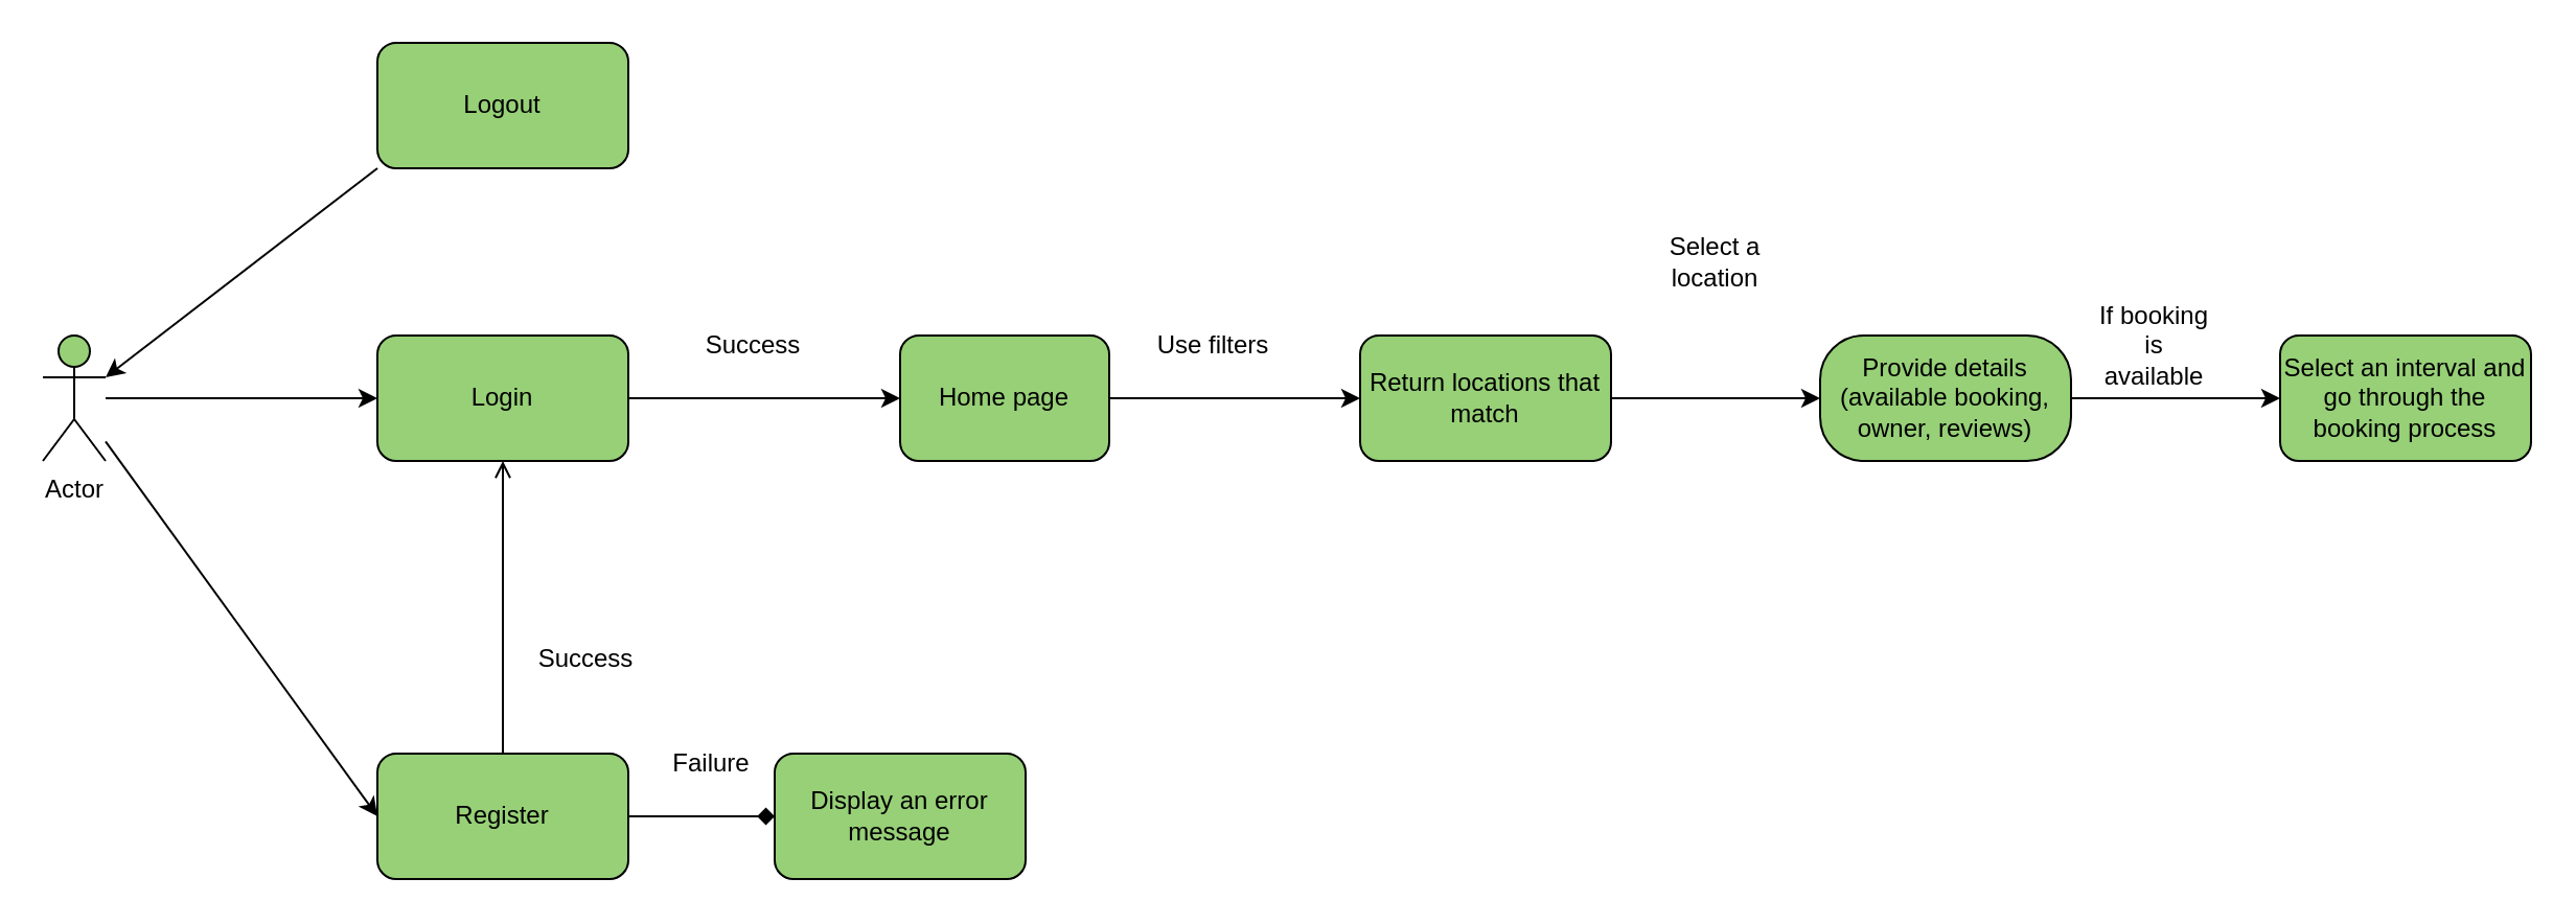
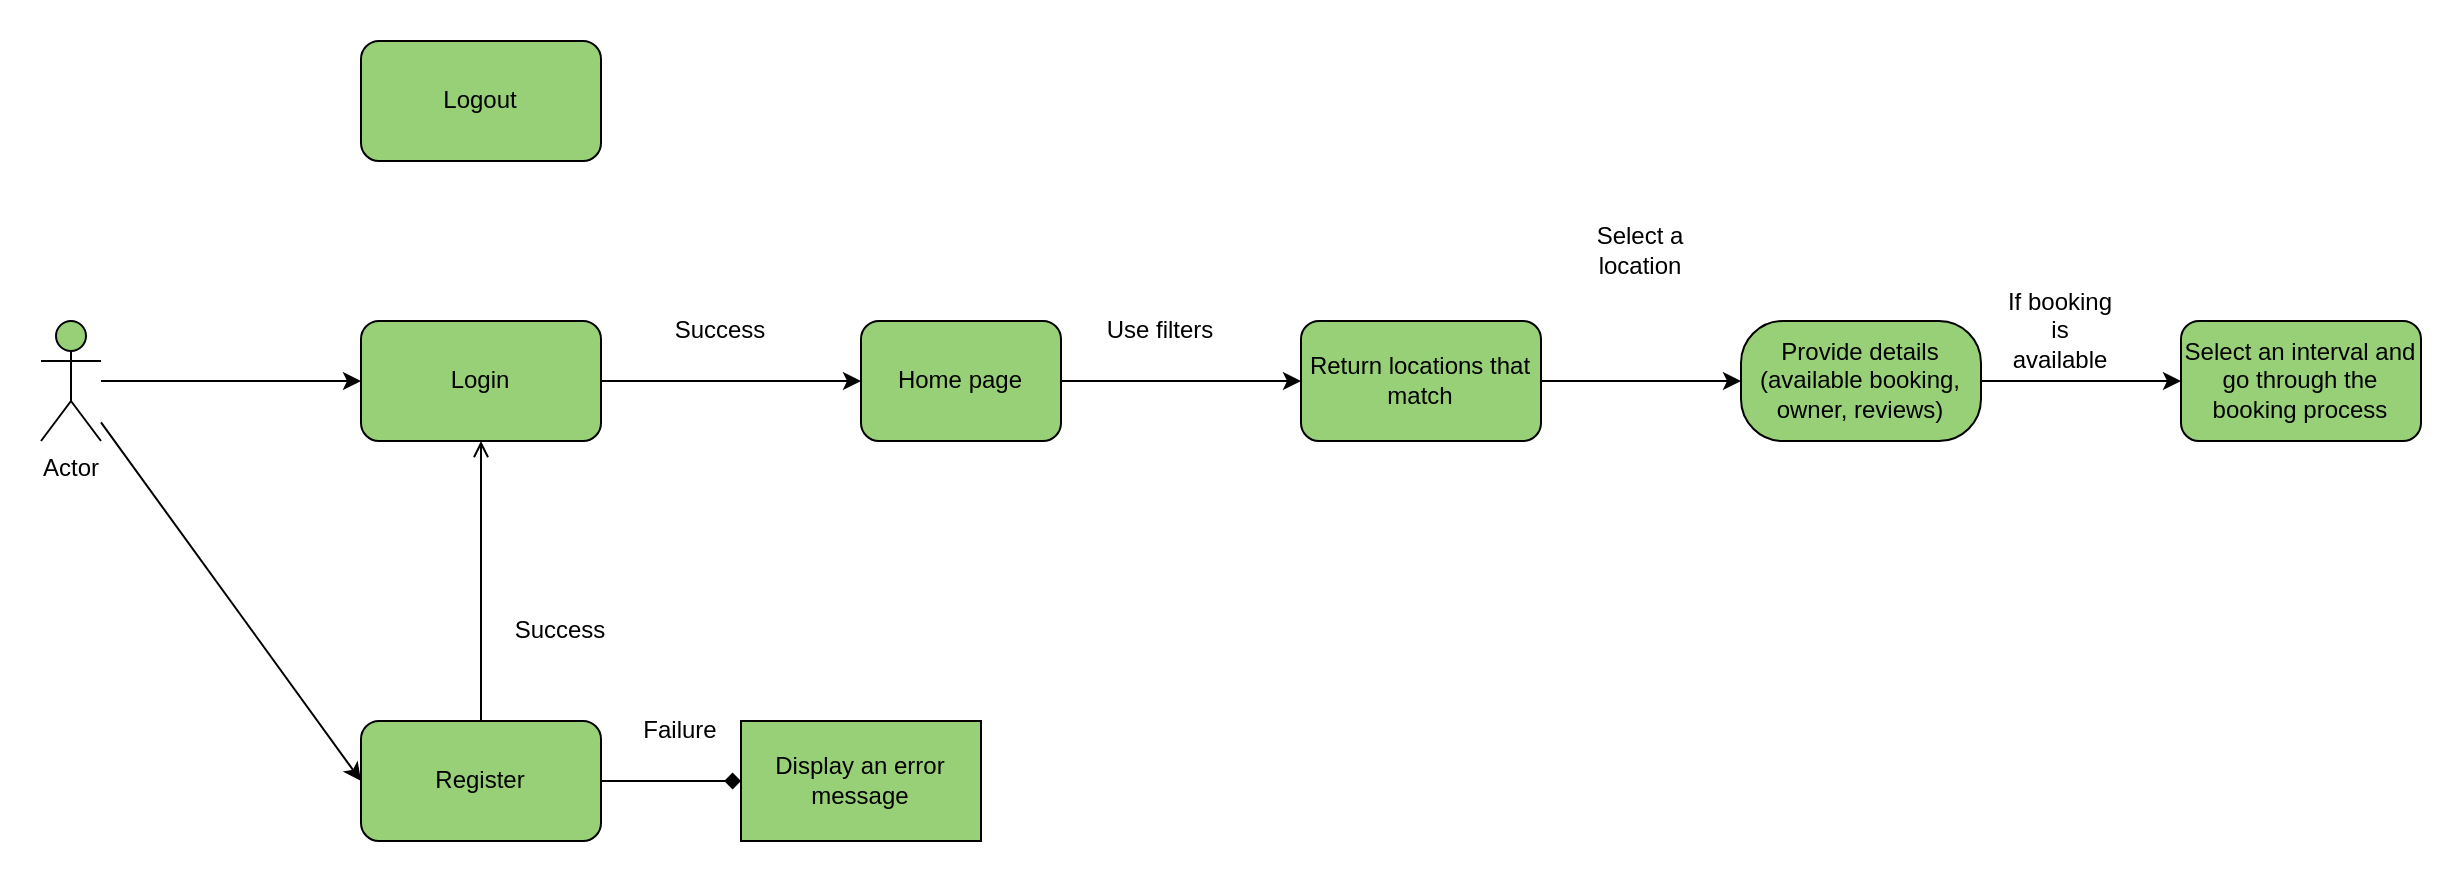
- <mxCell id="25" value="" style="endArrow=classic;html=1;rounded=0;exitX=0;exitY=1;exitDx=0;exitDy=0;entryX=1;entryY=0.333;entryDx=0;entryDy=0;entryPerimeter=0;" edge="1" parent="1" source="24" target="2"><mxGeometry width="50" height="50" relative="1" as="geometry"><mxPoint x="500" y="230" as="sourcePoint" /><mxPoint x="90" y="40" as="targetPoint" /></mxGeometry></mxCell>
- <mxCell id="20" value="Display an error message" style="rounded=1;whiteSpace=wrap;html=1;fillColor=#97D077;" vertex="1" parent="1"><mxGeometry x="370" y="360" width="120" height="60" as="geometry" /></mxCell>
+ <mxCell id="20" value="Display an error message" style="whiteSpace=wrap;html=1;fillColor=#97D077;rounded=0;" vertex="1" parent="1"><mxGeometry x="370" y="360" width="120" height="60" as="geometry" /></mxCell>
